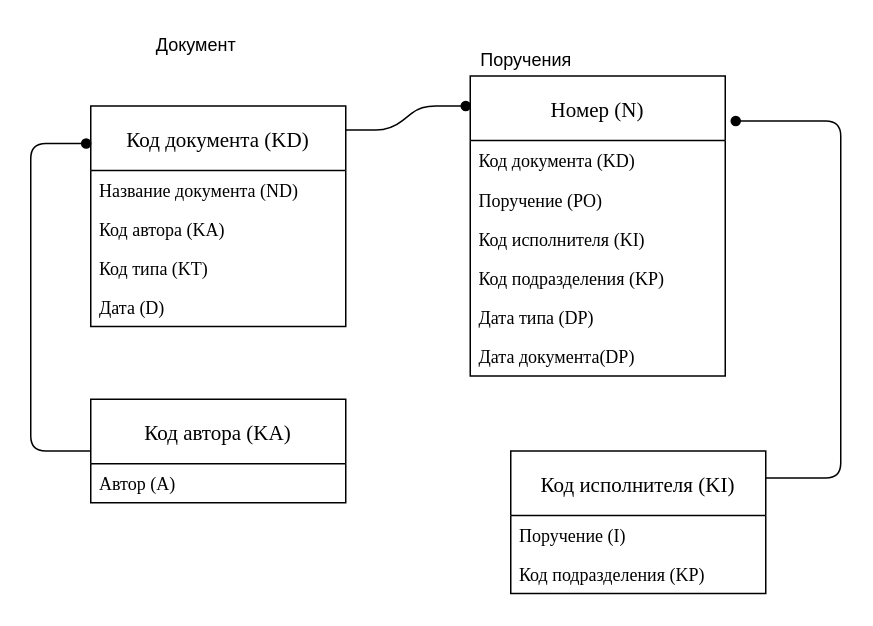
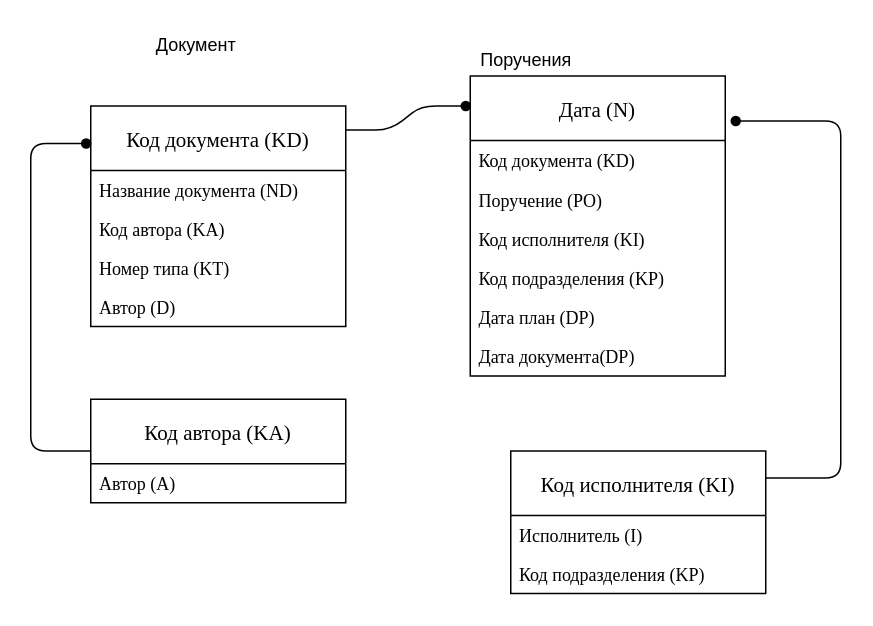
- <mxCell id="3" value="Номер (N)" style="swimlane;fontStyle=0;childLayout=stackLayout;horizontal=1;startSize=43;fillColor=none;horizontalStack=0;resizeParent=1;resizeParentMax=0;resizeLast=0;collapsible=1;marginBottom=0;swimlaneFillColor=#ffffff;align=center;fontSize=14;fontFamily=Times New Roman;" vertex="1" parent="1"><mxGeometry x="313" y="50" width="170" height="200" as="geometry" /></mxCell>
+ <mxCell id="3" value="Дата (N)" style="swimlane;fontStyle=0;childLayout=stackLayout;horizontal=1;startSize=43;fillColor=none;horizontalStack=0;resizeParent=1;resizeParentMax=0;resizeLast=0;collapsible=1;marginBottom=0;swimlaneFillColor=#ffffff;align=center;fontSize=14;fontFamily=Times New Roman;" vertex="1" parent="1"><mxGeometry x="313" y="50" width="170" height="200" as="geometry" /></mxCell>
- <mxCell id="14" value="Код типа (KT)" style="text;strokeColor=none;fillColor=none;spacingLeft=4;spacingRight=4;overflow=hidden;rotatable=0;points=[[0,0.5],[1,0.5]];portConstraint=eastwest;fontSize=12;fontFamily=Times New Roman;" vertex="1" parent="11"><mxGeometry y="95" width="170" height="26" as="geometry" /></mxCell>
+ <mxCell id="14" value="Номер типа (KT)" style="text;strokeColor=none;fillColor=none;spacingLeft=4;spacingRight=4;overflow=hidden;rotatable=0;points=[[0,0.5],[1,0.5]];portConstraint=eastwest;fontSize=12;fontFamily=Times New Roman;" vertex="1" parent="11"><mxGeometry y="95" width="170" height="26" as="geometry" /></mxCell>
- <mxCell id="15" value="Дата (D)" style="text;strokeColor=none;fillColor=none;spacingLeft=4;spacingRight=4;overflow=hidden;rotatable=0;points=[[0,0.5],[1,0.5]];portConstraint=eastwest;fontSize=12;fontFamily=Times New Roman;" vertex="1" parent="11"><mxGeometry y="121" width="170" height="26" as="geometry" /></mxCell>
+ <mxCell id="15" value="Автор (D)" style="text;strokeColor=none;fillColor=none;spacingLeft=4;spacingRight=4;overflow=hidden;rotatable=0;points=[[0,0.5],[1,0.5]];portConstraint=eastwest;fontSize=12;fontFamily=Times New Roman;" vertex="1" parent="11"><mxGeometry y="121" width="170" height="26" as="geometry" /></mxCell>
- <mxCell id="8" value="Дата типа (DP)" style="text;strokeColor=none;fillColor=none;spacingLeft=4;spacingRight=4;overflow=hidden;rotatable=0;points=[[0,0.5],[1,0.5]];portConstraint=eastwest;fontSize=12;fontFamily=Times New Roman;" vertex="1" parent="3"><mxGeometry y="148" width="170" height="26" as="geometry" /></mxCell>
+ <mxCell id="8" value="Дата план (DP)" style="text;strokeColor=none;fillColor=none;spacingLeft=4;spacingRight=4;overflow=hidden;rotatable=0;points=[[0,0.5],[1,0.5]];portConstraint=eastwest;fontSize=12;fontFamily=Times New Roman;" vertex="1" parent="3"><mxGeometry y="148" width="170" height="26" as="geometry" /></mxCell>
- <mxCell id="22" value="Поручение (I)" style="text;strokeColor=none;fillColor=none;spacingLeft=4;spacingRight=4;overflow=hidden;rotatable=0;points=[[0,0.5],[1,0.5]];portConstraint=eastwest;fontSize=12;fontFamily=Times New Roman;" vertex="1" parent="21"><mxGeometry y="43" width="170" height="26" as="geometry" /></mxCell>
+ <mxCell id="22" value="Исполнитель (I)" style="text;strokeColor=none;fillColor=none;spacingLeft=4;spacingRight=4;overflow=hidden;rotatable=0;points=[[0,0.5],[1,0.5]];portConstraint=eastwest;fontSize=12;fontFamily=Times New Roman;" vertex="1" parent="21"><mxGeometry y="43" width="170" height="26" as="geometry" /></mxCell>
